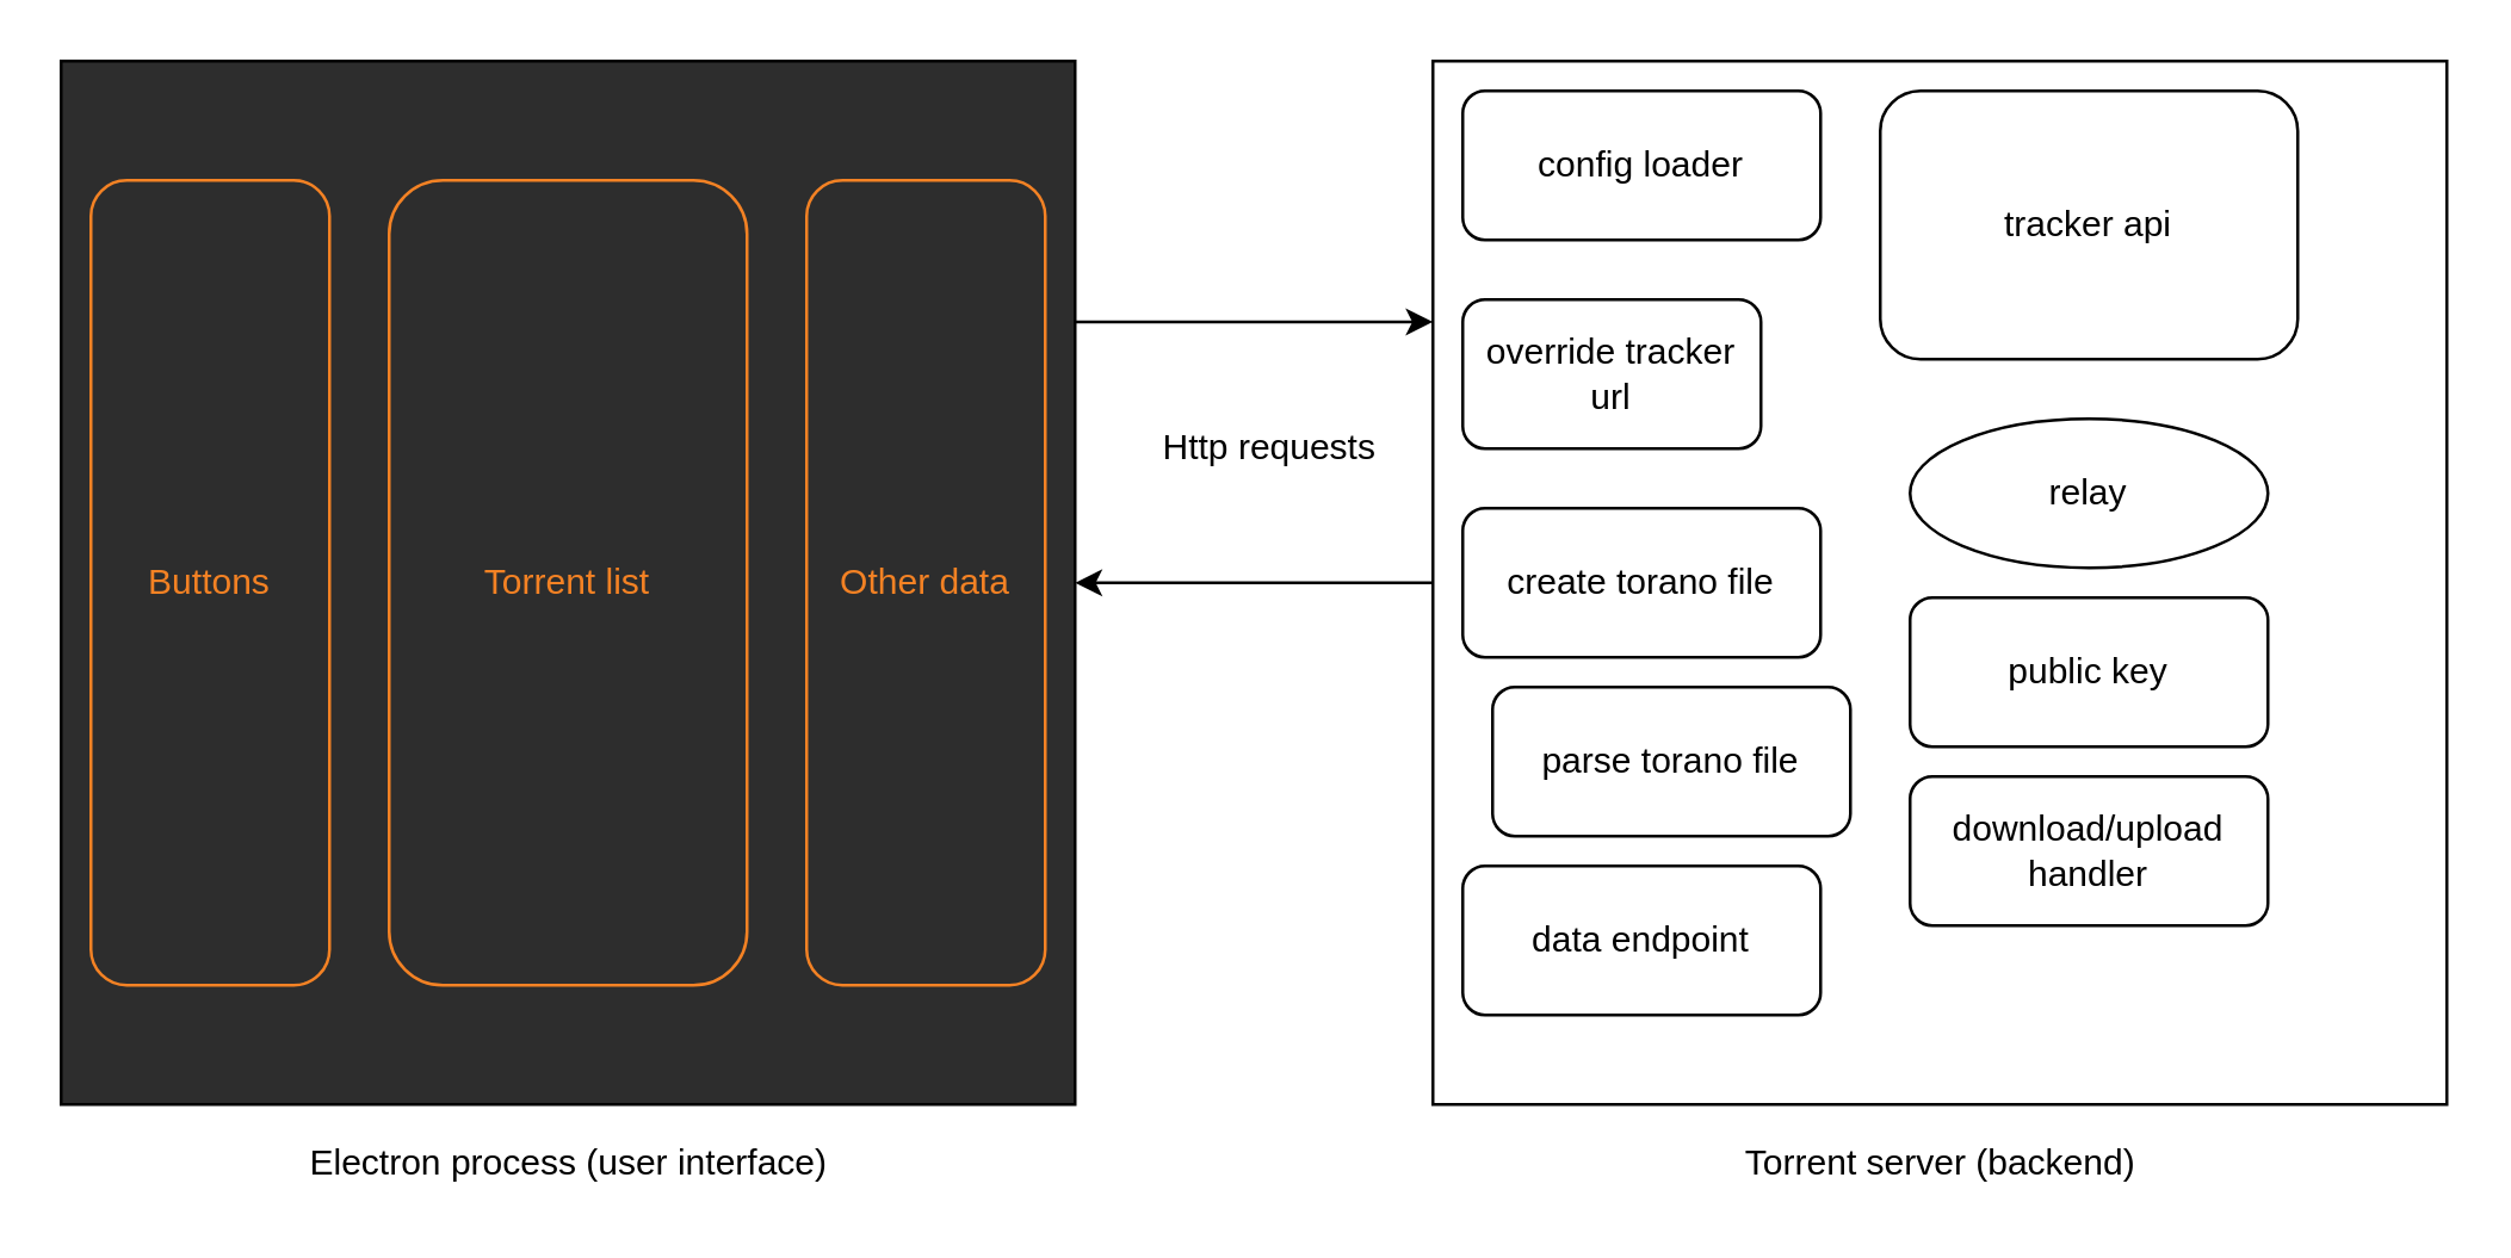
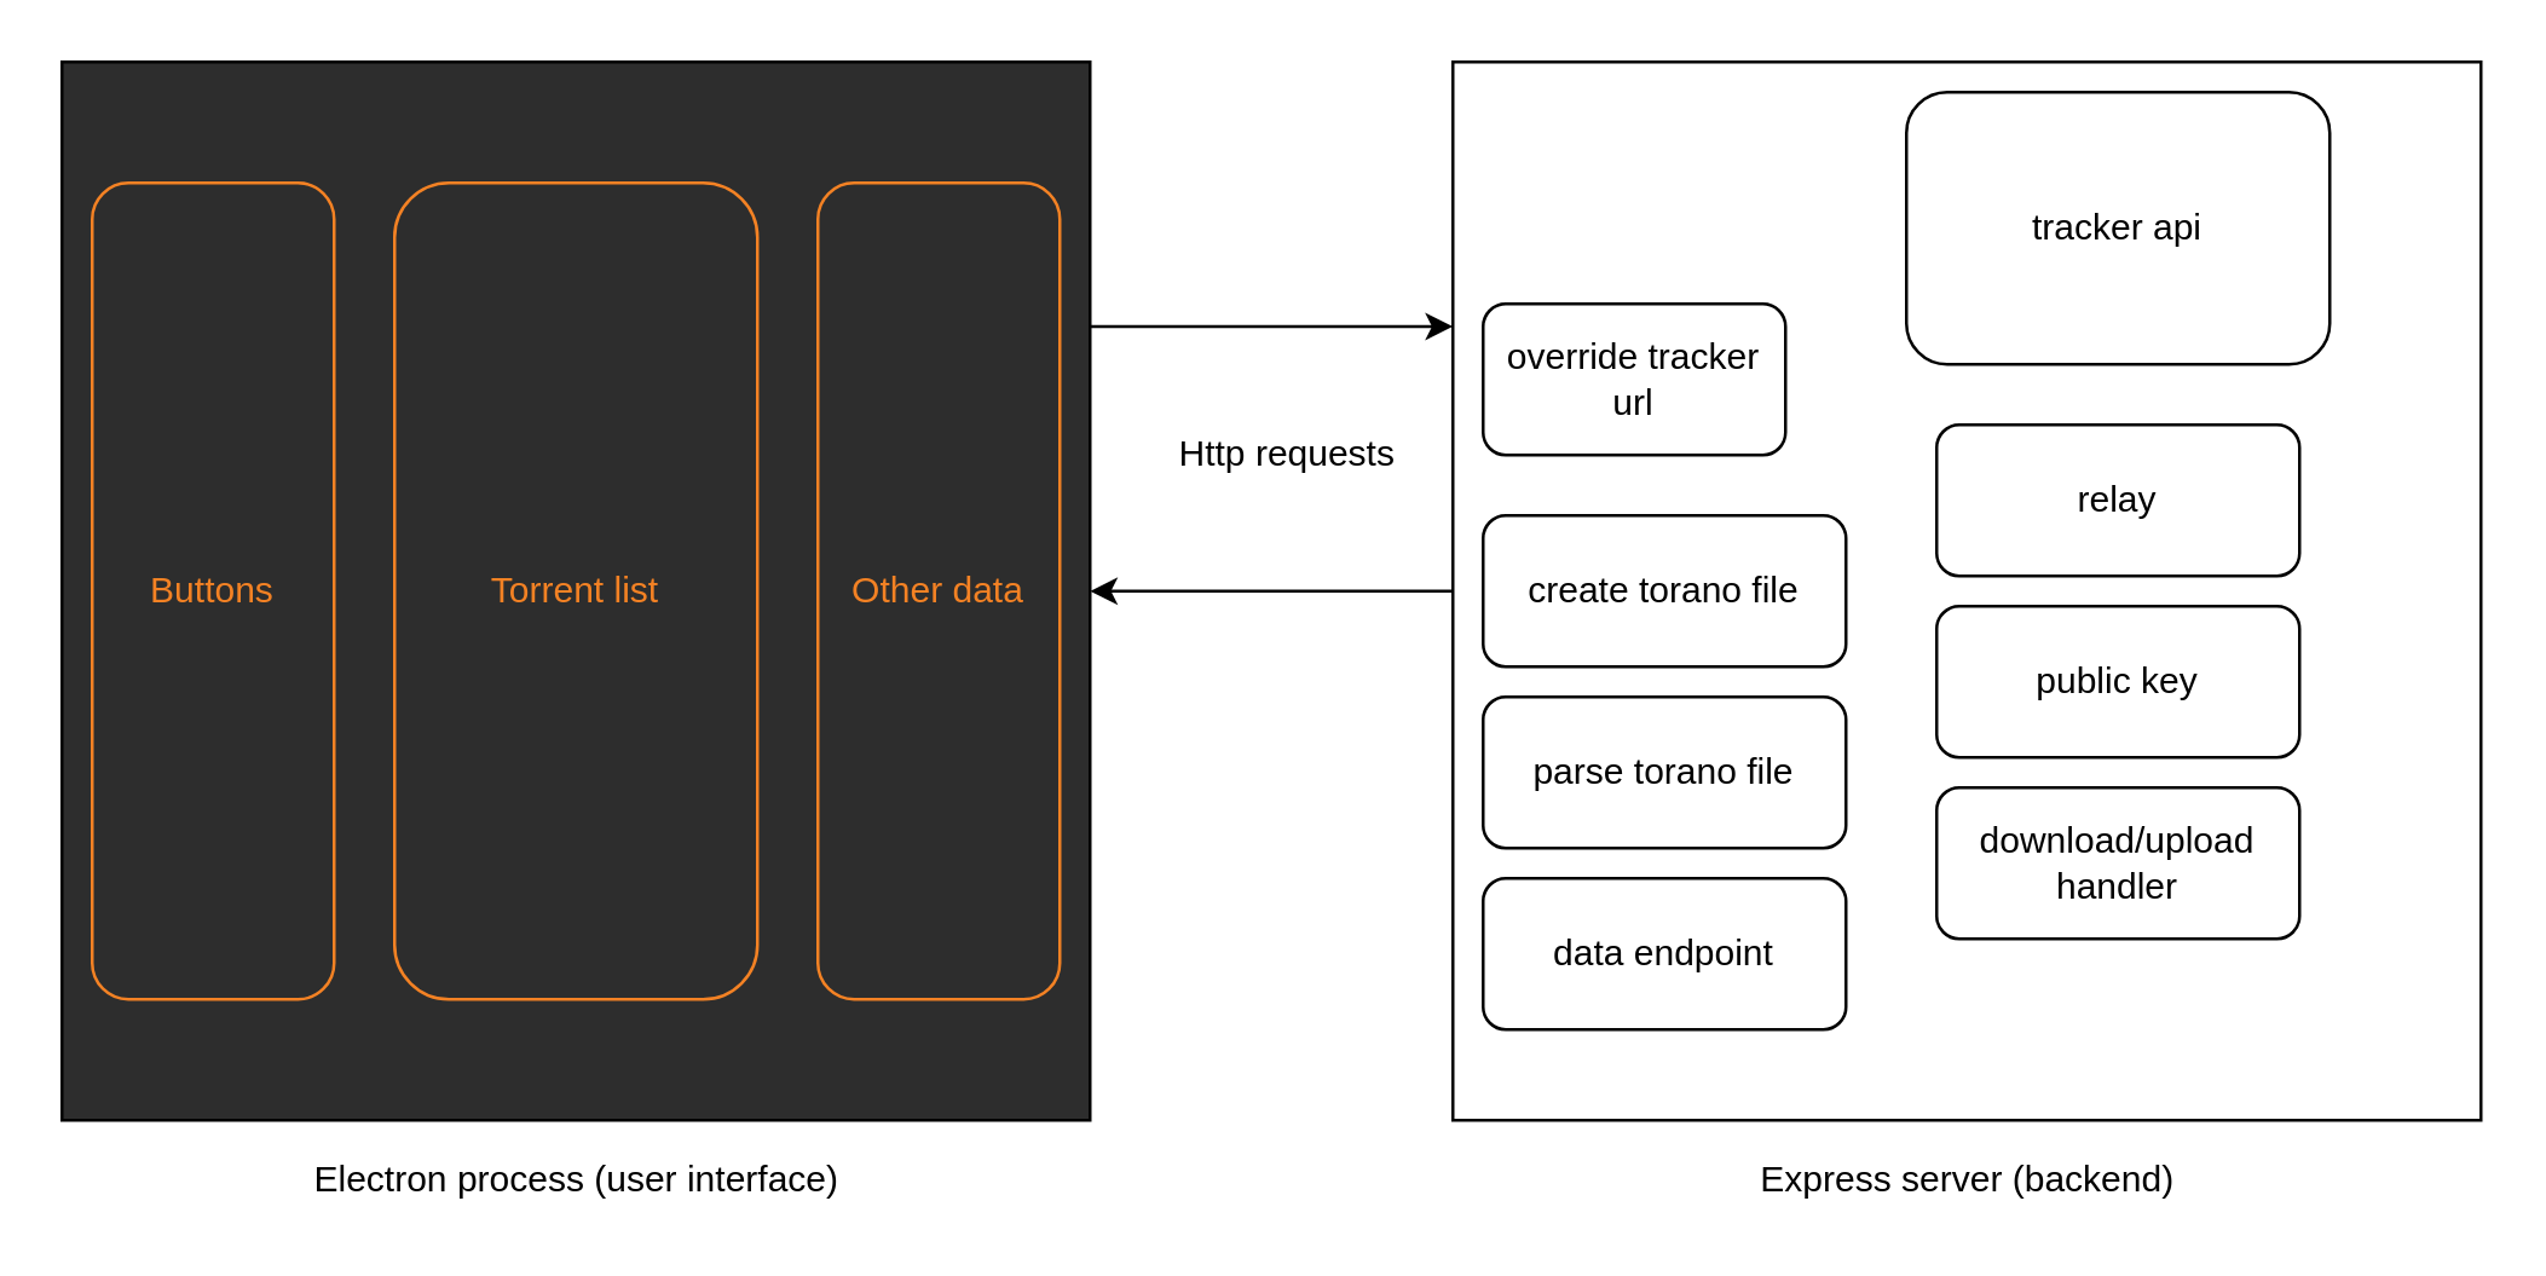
- <mxCell id="18" value="&lt;font color=&quot;#000000&quot;&gt;config loader&lt;/font&gt;" style="rounded=1;whiteSpace=wrap;html=1;fontColor=#f48224;strokeColor=#000000;fillColor=default;" vertex="1" parent="1"><mxGeometry x="490" y="30" width="120" height="50" as="geometry" /></mxCell>
- <mxCell id="14" value="&lt;font color=&quot;#000000&quot;&gt;relay&lt;/font&gt;" style="ellipse;whiteSpace=wrap;html=1;fontColor=#f48224;strokeColor=#000000;fillColor=default;" vertex="1" parent="1"><mxGeometry x="640" y="140" width="120" height="50" as="geometry" /></mxCell>
+ <mxCell id="14" value="&lt;font color=&quot;#000000&quot;&gt;relay&lt;/font&gt;" style="rounded=1;whiteSpace=wrap;html=1;fontColor=#f48224;strokeColor=#000000;fillColor=default;" vertex="1" parent="1"><mxGeometry x="640" y="140" width="120" height="50" as="geometry" /></mxCell>
- <mxCell id="13" value="&lt;font color=&quot;#000000&quot;&gt;parse torano file&lt;/font&gt;" style="rounded=1;whiteSpace=wrap;html=1;fontColor=#f48224;strokeColor=#000000;fillColor=default;" vertex="1" parent="1"><mxGeometry x="500" y="230" width="120" height="50" as="geometry" /></mxCell>
+ <mxCell id="13" value="&lt;font color=&quot;#000000&quot;&gt;parse torano file&lt;/font&gt;" style="rounded=1;whiteSpace=wrap;html=1;fontColor=#f48224;strokeColor=#000000;fillColor=default;" vertex="1" parent="1"><mxGeometry x="490" y="230" width="120" height="50" as="geometry" /></mxCell>
- <mxCell id="7" value="Torrent server (backend)&lt;br&gt;" style="text;html=1;align=center;verticalAlign=middle;resizable=0;points=[];autosize=1;strokeColor=none;fillColor=none;" vertex="1" parent="1"><mxGeometry x="575" y="380" width="150" height="20" as="geometry" /></mxCell>
+ <mxCell id="7" value="Express server (backend)&lt;br&gt;" style="text;html=1;align=center;verticalAlign=middle;resizable=0;points=[];autosize=1;strokeColor=none;fillColor=none;" vertex="1" parent="1"><mxGeometry x="575" y="380" width="150" height="20" as="geometry" /></mxCell>
